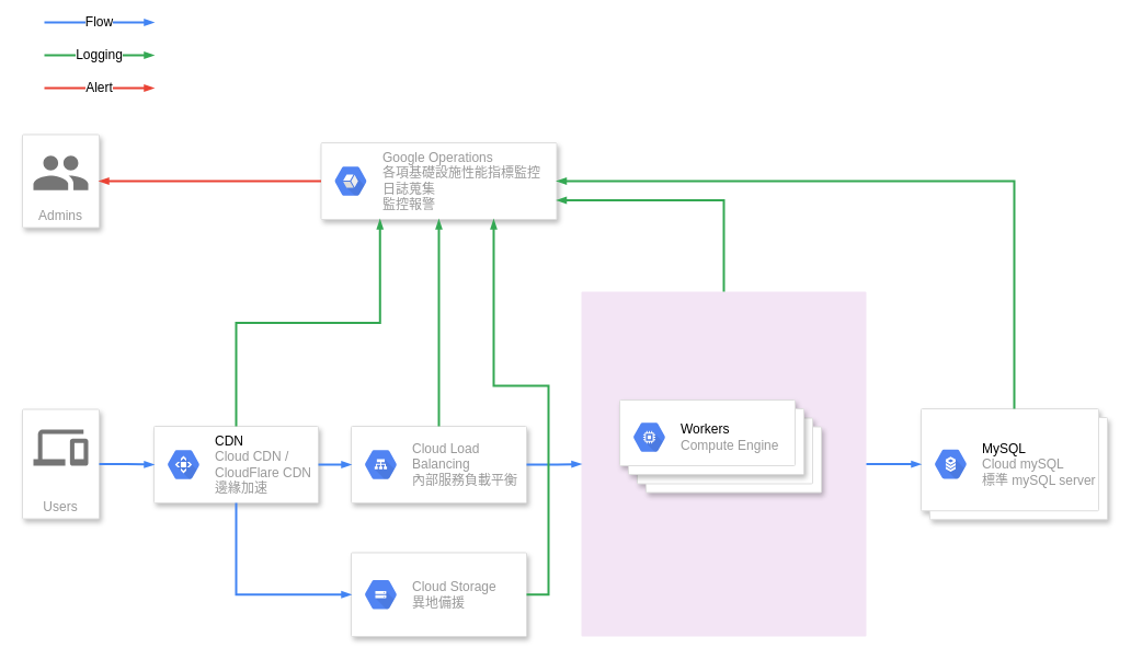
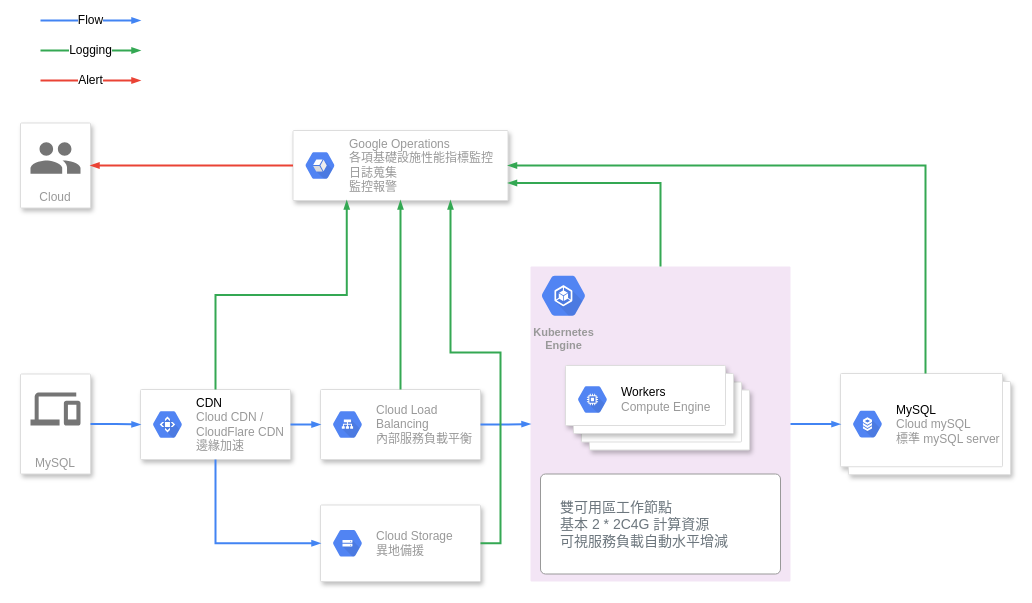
- <mxCell id="21" value="Admins" style="strokeColor=#dddddd;shadow=1;strokeWidth=1;rounded=1;absoluteArcSize=1;arcSize=2;labelPosition=center;verticalLabelPosition=middle;align=center;verticalAlign=bottom;spacingLeft=0;fontColor=#999999;fontSize=12;whiteSpace=wrap;spacingBottom=2;" vertex="1" parent="1"><mxGeometry x="20" y="122.5" width="70" height="85" as="geometry" /></mxCell>
+ <mxCell id="21" value="Cloud" style="strokeColor=#dddddd;shadow=1;strokeWidth=1;rounded=1;absoluteArcSize=1;arcSize=2;labelPosition=center;verticalLabelPosition=middle;align=center;verticalAlign=bottom;spacingLeft=0;fontColor=#999999;fontSize=12;whiteSpace=wrap;spacingBottom=2;" vertex="1" parent="1"><mxGeometry x="20" y="122.5" width="70" height="85" as="geometry" /></mxCell>
+ <mxCell id="11" value="Kubernetes&#10;Engine" style="html=1;fillColor=#5184F3;strokeColor=none;verticalAlign=top;labelPosition=center;verticalLabelPosition=bottom;align=center;spacingTop=-6;fontSize=11;fontStyle=1;fontColor=#999999;shape=mxgraph.gcp2.hexIcon;prIcon=container_engine" vertex="1" parent="1"><mxGeometry x="530" y="266" width="66" height="58.5" as="geometry" /></mxCell>
- <mxCell id="2" value="Users" style="strokeColor=#dddddd;shadow=1;strokeWidth=1;rounded=1;absoluteArcSize=1;arcSize=2;labelPosition=center;verticalLabelPosition=middle;align=center;verticalAlign=bottom;spacingLeft=0;fontColor=#999999;fontSize=12;whiteSpace=wrap;spacingBottom=2;" vertex="1" parent="1"><mxGeometry x="20" y="373.5" width="70" height="100" as="geometry" /></mxCell>
+ <mxCell id="2" value="MySQL" style="strokeColor=#dddddd;shadow=1;strokeWidth=1;rounded=1;absoluteArcSize=1;arcSize=2;labelPosition=center;verticalLabelPosition=middle;align=center;verticalAlign=bottom;spacingLeft=0;fontColor=#999999;fontSize=12;whiteSpace=wrap;spacingBottom=2;" vertex="1" parent="1"><mxGeometry x="20" y="373.5" width="70" height="100" as="geometry" /></mxCell>
+ <mxCell id="16" value="雙可用區工作節點&lt;br&gt;基本 2 * 2C4G 計算資源&lt;br&gt;可視服務負載自動水平增減" style="html=1;shadow=0;dashed=0;shape=mxgraph.bootstrap.rrect;rSize=5;strokeColor=#999999;strokeWidth=1;fillColor=#FFFFFF;fontColor=#6C767D;whiteSpace=wrap;align=left;verticalAlign=middle;spacingLeft=10;fontSize=14;spacing=10;" vertex="1" parent="1"><mxGeometry x="540" y="473.5" width="240" height="100" as="geometry" /></mxCell>
